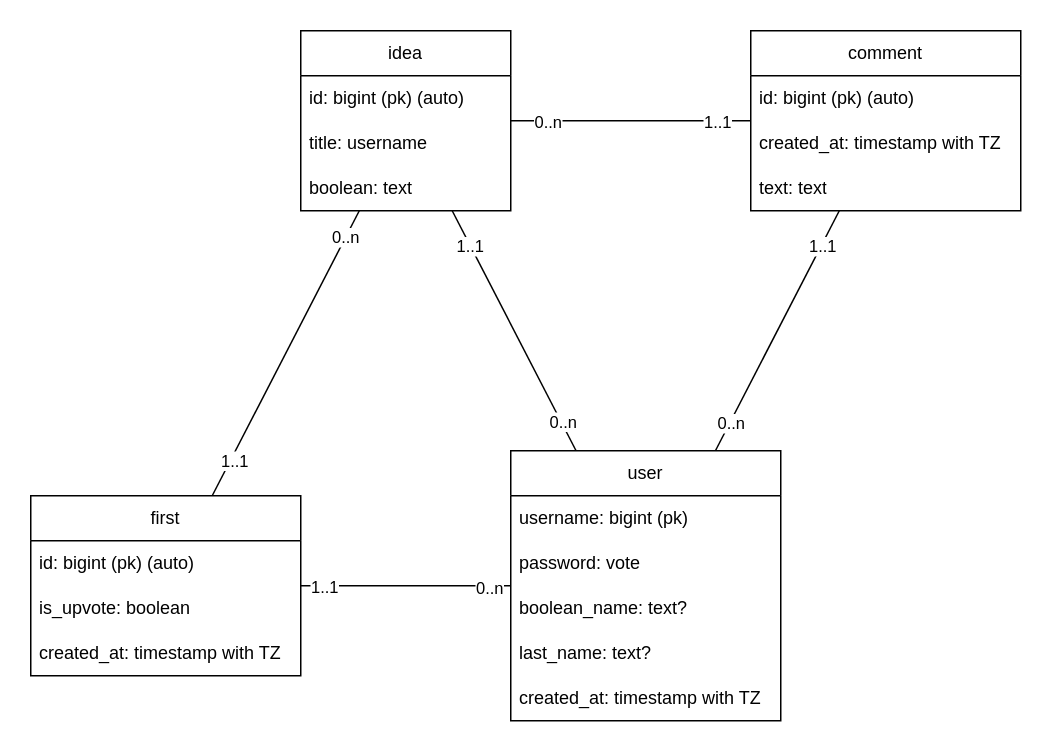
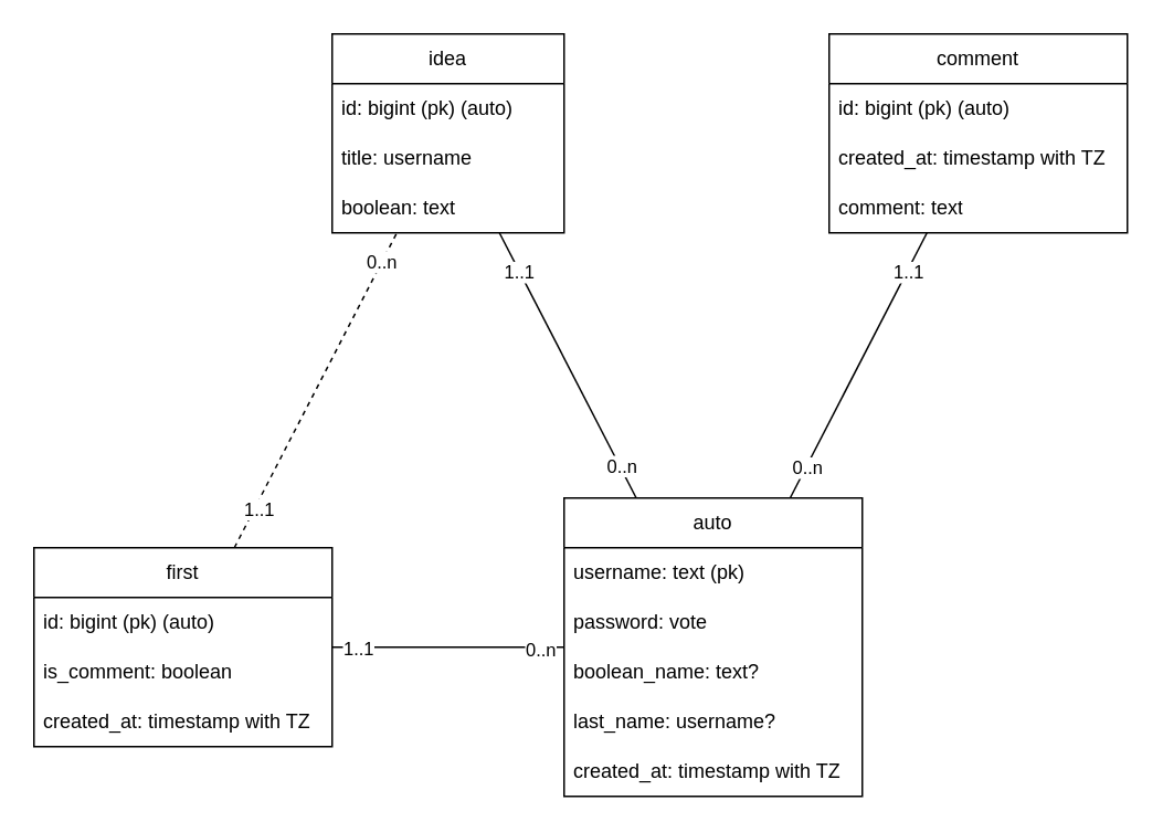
- <mxCell id="19" value="" style="endArrow=none;html=1;rounded=0;" edge="1" parent="1" source="6" target="2"><mxGeometry width="50" height="50" relative="1" as="geometry"><mxPoint x="260" y="290" as="sourcePoint" /><mxPoint x="260" y="190" as="targetPoint" /></mxGeometry></mxCell>
- <mxCell id="20" value="0..n" style="edgeLabel;html=1;align=center;verticalAlign=middle;resizable=0;points=[];" vertex="1" connectable="0" parent="19"><mxGeometry x="0.705" relative="1" as="geometry"><mxPoint as="offset" /></mxGeometry></mxCell>
- <mxCell id="21" value="1..1" style="edgeLabel;html=1;align=center;verticalAlign=middle;resizable=0;points=[];" vertex="1" connectable="0" parent="19"><mxGeometry x="-0.716" relative="1" as="geometry"><mxPoint as="offset" /></mxGeometry></mxCell>
- <mxCell id="9" value="text: text" style="text;strokeColor=none;fillColor=none;align=left;verticalAlign=middle;spacingLeft=4;spacingRight=4;overflow=hidden;points=[[0,0.5],[1,0.5]];portConstraint=eastwest;rotatable=0;whiteSpace=wrap;html=1;" vertex="1" parent="6"><mxGeometry y="90" width="180" height="30" as="geometry" /></mxCell>
+ <mxCell id="9" value="comment: text" style="text;strokeColor=none;fillColor=none;align=left;verticalAlign=middle;spacingLeft=4;spacingRight=4;overflow=hidden;points=[[0,0.5],[1,0.5]];portConstraint=eastwest;rotatable=0;whiteSpace=wrap;html=1;" vertex="1" parent="6"><mxGeometry y="90" width="180" height="30" as="geometry" /></mxCell>
- <mxCell id="32" value="" style="endArrow=none;html=1;rounded=0;" edge="1" parent="1" source="25" target="2"><mxGeometry width="50" height="50" relative="1" as="geometry"><mxPoint x="120" y="260" as="sourcePoint" /><mxPoint x="170" y="210" as="targetPoint" /></mxGeometry></mxCell>
+ <mxCell id="32" value="" style="endArrow=none;html=1;rounded=0;dashed=1;" edge="1" parent="1" source="25" target="2"><mxGeometry width="50" height="50" relative="1" as="geometry"><mxPoint x="120" y="260" as="sourcePoint" /><mxPoint x="170" y="210" as="targetPoint" /></mxGeometry></mxCell>
- <mxCell id="10" value="user" style="swimlane;fontStyle=0;childLayout=stackLayout;horizontal=1;startSize=30;horizontalStack=0;resizeParent=1;resizeParentMax=0;resizeLast=0;collapsible=1;marginBottom=0;whiteSpace=wrap;html=1;" vertex="1" parent="1"><mxGeometry x="340" y="300" width="180" height="180" as="geometry" /></mxCell>
+ <mxCell id="10" value="auto" style="swimlane;fontStyle=0;childLayout=stackLayout;horizontal=1;startSize=30;horizontalStack=0;resizeParent=1;resizeParentMax=0;resizeLast=0;collapsible=1;marginBottom=0;whiteSpace=wrap;html=1;" vertex="1" parent="1"><mxGeometry x="340" y="300" width="180" height="180" as="geometry" /></mxCell>
- <mxCell id="11" value="username: bigint (pk)" style="text;strokeColor=none;fillColor=none;align=left;verticalAlign=middle;spacingLeft=4;spacingRight=4;overflow=hidden;points=[[0,0.5],[1,0.5]];portConstraint=eastwest;rotatable=0;whiteSpace=wrap;html=1;" vertex="1" parent="10"><mxGeometry y="30" width="180" height="30" as="geometry" /></mxCell>
+ <mxCell id="11" value="username: text (pk)" style="text;strokeColor=none;fillColor=none;align=left;verticalAlign=middle;spacingLeft=4;spacingRight=4;overflow=hidden;points=[[0,0.5],[1,0.5]];portConstraint=eastwest;rotatable=0;whiteSpace=wrap;html=1;" vertex="1" parent="10"><mxGeometry y="30" width="180" height="30" as="geometry" /></mxCell>
- <mxCell id="27" value="is_upvote: boolean" style="text;strokeColor=none;fillColor=none;align=left;verticalAlign=middle;spacingLeft=4;spacingRight=4;overflow=hidden;points=[[0,0.5],[1,0.5]];portConstraint=eastwest;rotatable=0;whiteSpace=wrap;html=1;" vertex="1" parent="25"><mxGeometry y="60" width="180" height="30" as="geometry" /></mxCell>
+ <mxCell id="27" value="is_comment: boolean" style="text;strokeColor=none;fillColor=none;align=left;verticalAlign=middle;spacingLeft=4;spacingRight=4;overflow=hidden;points=[[0,0.5],[1,0.5]];portConstraint=eastwest;rotatable=0;whiteSpace=wrap;html=1;" vertex="1" parent="25"><mxGeometry y="60" width="180" height="30" as="geometry" /></mxCell>
- <mxCell id="14" value="last_name: text?" style="text;strokeColor=none;fillColor=none;align=left;verticalAlign=middle;spacingLeft=4;spacingRight=4;overflow=hidden;points=[[0,0.5],[1,0.5]];portConstraint=eastwest;rotatable=0;whiteSpace=wrap;html=1;" vertex="1" parent="10"><mxGeometry y="120" width="180" height="30" as="geometry" /></mxCell>
+ <mxCell id="14" value="last_name: username?" style="text;strokeColor=none;fillColor=none;align=left;verticalAlign=middle;spacingLeft=4;spacingRight=4;overflow=hidden;points=[[0,0.5],[1,0.5]];portConstraint=eastwest;rotatable=0;whiteSpace=wrap;html=1;" vertex="1" parent="10"><mxGeometry y="120" width="180" height="30" as="geometry" /></mxCell>
